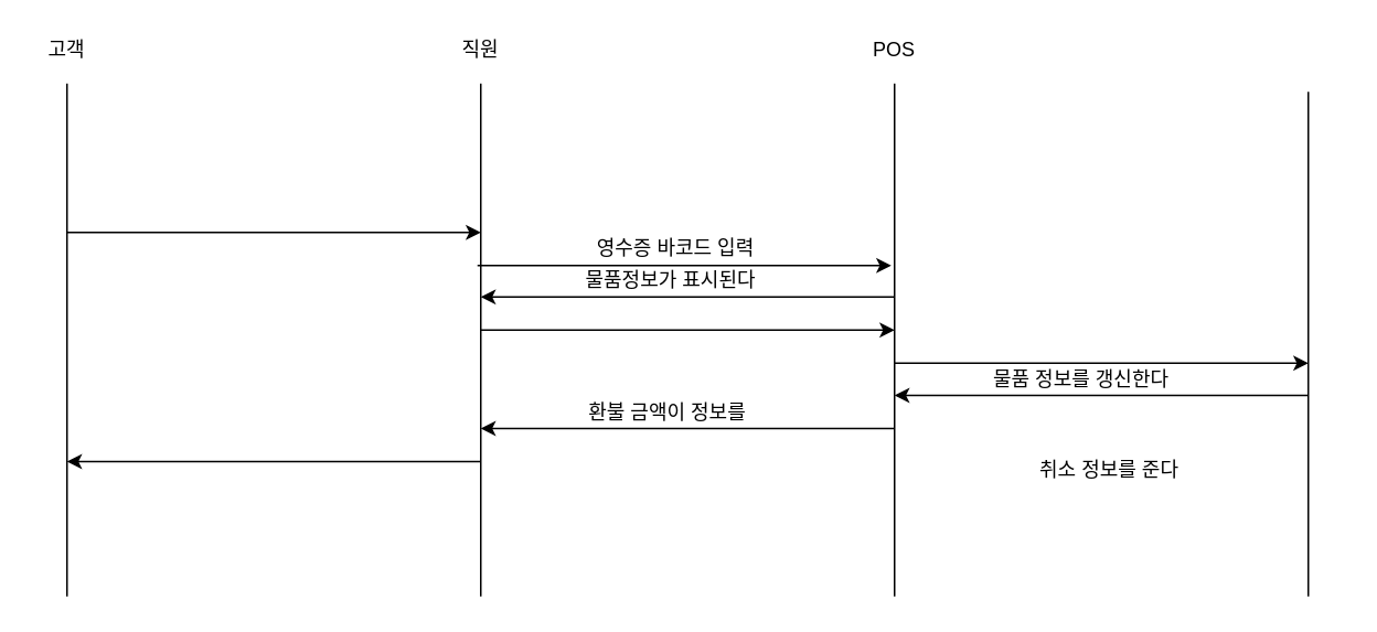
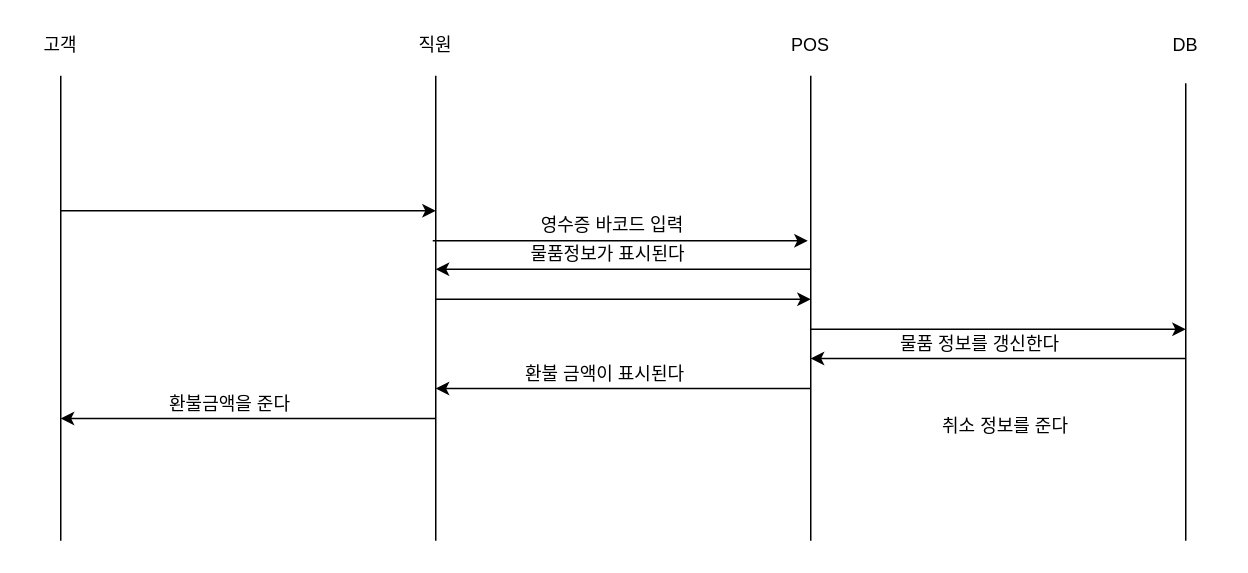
+ <mxCell id="9" value="DB" style="text;html=1;strokeColor=none;fillColor=none;align=center;verticalAlign=middle;whiteSpace=wrap;rounded=0;" vertex="1" parent="1"><mxGeometry x="770" y="20" width="40" height="20" as="geometry" /></mxCell>
- <mxCell id="17" value="환불 금액이 정보를" style="text;html=1;strokeColor=none;fillColor=none;align=center;verticalAlign=middle;whiteSpace=wrap;rounded=0;" vertex="1" parent="1"><mxGeometry x="348" y="239" width="110" height="20" as="geometry" /></mxCell>
+ <mxCell id="17" value="환불 금액이 표시된다" style="text;html=1;strokeColor=none;fillColor=none;align=center;verticalAlign=middle;whiteSpace=wrap;rounded=0;" vertex="1" parent="1"><mxGeometry x="348" y="239" width="110" height="20" as="geometry" /></mxCell>
+ <mxCell id="23" value="환불금액을 준다" style="text;html=1;strokeColor=none;fillColor=none;align=center;verticalAlign=middle;whiteSpace=wrap;rounded=0;" vertex="1" parent="1"><mxGeometry x="98" y="259" width="110" height="20" as="geometry" /></mxCell>
